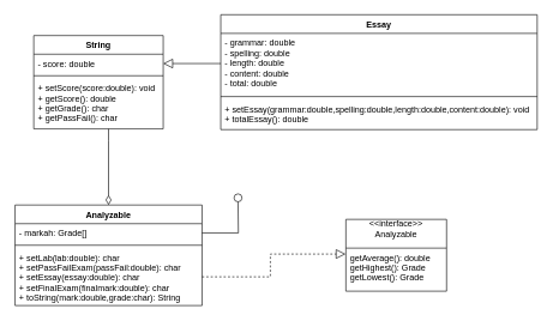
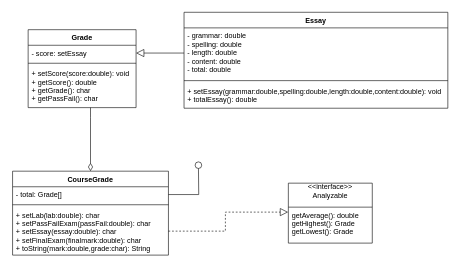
- <mxCell id="2" value="String" style="swimlane;fontStyle=1;align=center;verticalAlign=top;childLayout=stackLayout;horizontal=1;startSize=26;horizontalStack=0;resizeParent=1;resizeParentMax=0;resizeLast=0;collapsible=1;marginBottom=0;" vertex="1" parent="1"><mxGeometry x="46" y="49" width="180" height="130" as="geometry" /></mxCell>
+ <mxCell id="2" value="Grade" style="swimlane;fontStyle=1;align=center;verticalAlign=top;childLayout=stackLayout;horizontal=1;startSize=26;horizontalStack=0;resizeParent=1;resizeParentMax=0;resizeLast=0;collapsible=1;marginBottom=0;" vertex="1" parent="1"><mxGeometry x="46" y="49" width="180" height="130" as="geometry" /></mxCell>
- <mxCell id="3" value="- score: double" style="text;strokeColor=none;fillColor=none;align=left;verticalAlign=top;spacingLeft=4;spacingRight=4;overflow=hidden;rotatable=0;points=[[0,0.5],[1,0.5]];portConstraint=eastwest;" vertex="1" parent="2"><mxGeometry y="26" width="180" height="26" as="geometry" /></mxCell>
+ <mxCell id="3" value="- score: setEssay" style="text;strokeColor=none;fillColor=none;align=left;verticalAlign=top;spacingLeft=4;spacingRight=4;overflow=hidden;rotatable=0;points=[[0,0.5],[1,0.5]];portConstraint=eastwest;" vertex="1" parent="2"><mxGeometry y="26" width="180" height="26" as="geometry" /></mxCell>
- <mxCell id="10" value="Analyzable" style="swimlane;fontStyle=1;align=center;verticalAlign=top;childLayout=stackLayout;horizontal=1;startSize=26;horizontalStack=0;resizeParent=1;resizeParentMax=0;resizeLast=0;collapsible=1;marginBottom=0;" vertex="1" parent="1"><mxGeometry x="20" y="285" width="260" height="140" as="geometry" /></mxCell>
+ <mxCell id="10" value="CourseGrade" style="swimlane;fontStyle=1;align=center;verticalAlign=top;childLayout=stackLayout;horizontal=1;startSize=26;horizontalStack=0;resizeParent=1;resizeParentMax=0;resizeLast=0;collapsible=1;marginBottom=0;" vertex="1" parent="1"><mxGeometry x="20" y="285" width="260" height="140" as="geometry" /></mxCell>
- <mxCell id="11" value="- markah: Grade[]" style="text;strokeColor=none;fillColor=none;align=left;verticalAlign=top;spacingLeft=4;spacingRight=4;overflow=hidden;rotatable=0;points=[[0,0.5],[1,0.5]];portConstraint=eastwest;" vertex="1" parent="10"><mxGeometry y="26" width="260" height="26" as="geometry" /></mxCell>
+ <mxCell id="11" value="- total: Grade[]" style="text;strokeColor=none;fillColor=none;align=left;verticalAlign=top;spacingLeft=4;spacingRight=4;overflow=hidden;rotatable=0;points=[[0,0.5],[1,0.5]];portConstraint=eastwest;" vertex="1" parent="10"><mxGeometry y="26" width="260" height="26" as="geometry" /></mxCell>
